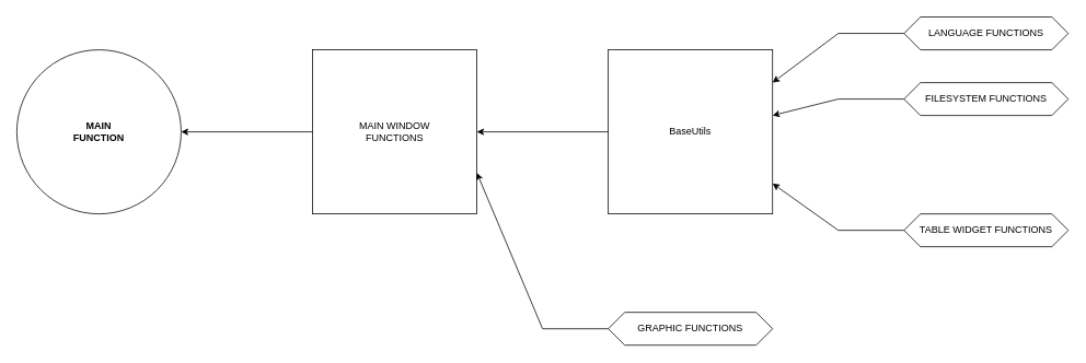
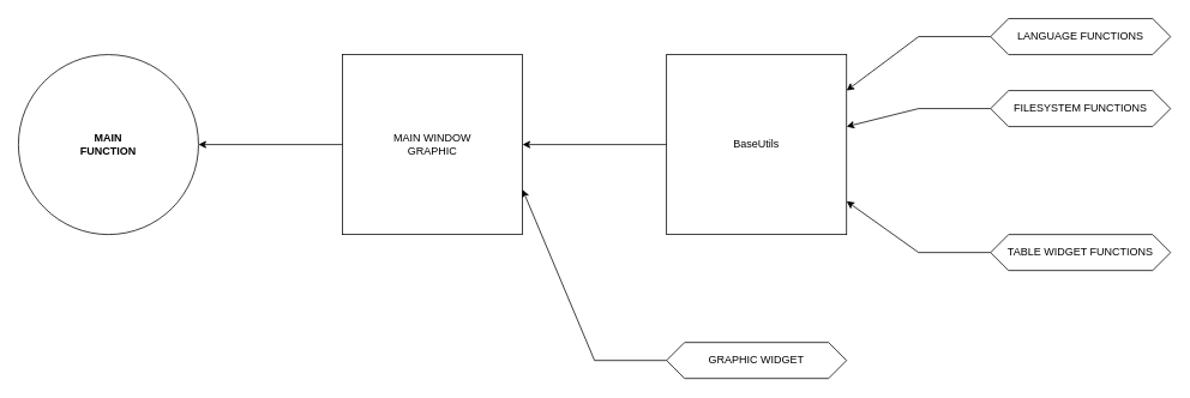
- <mxCell id="3" value="MAIN WINDOW&lt;br&gt;FUNCTIONS" style="rounded=0;whiteSpace=wrap;html=1;" parent="1" vertex="1"><mxGeometry x="380" y="60" width="200" height="200" as="geometry" /></mxCell>
+ <mxCell id="3" value="MAIN WINDOW&lt;br&gt;GRAPHIC" style="rounded=0;whiteSpace=wrap;html=1;" parent="1" vertex="1"><mxGeometry x="380" y="60" width="200" height="200" as="geometry" /></mxCell>
- <mxCell id="13" value="GRAPHIC FUNCTIONS" style="shape=hexagon;perimeter=hexagonPerimeter2;whiteSpace=wrap;html=1;fixedSize=1;" parent="1" vertex="1"><mxGeometry x="740" y="380" width="200" height="40" as="geometry" /></mxCell>
+ <mxCell id="13" value="GRAPHIC WIDGET" style="shape=hexagon;perimeter=hexagonPerimeter2;whiteSpace=wrap;html=1;fixedSize=1;" parent="1" vertex="1"><mxGeometry x="740" y="380" width="200" height="40" as="geometry" /></mxCell>
